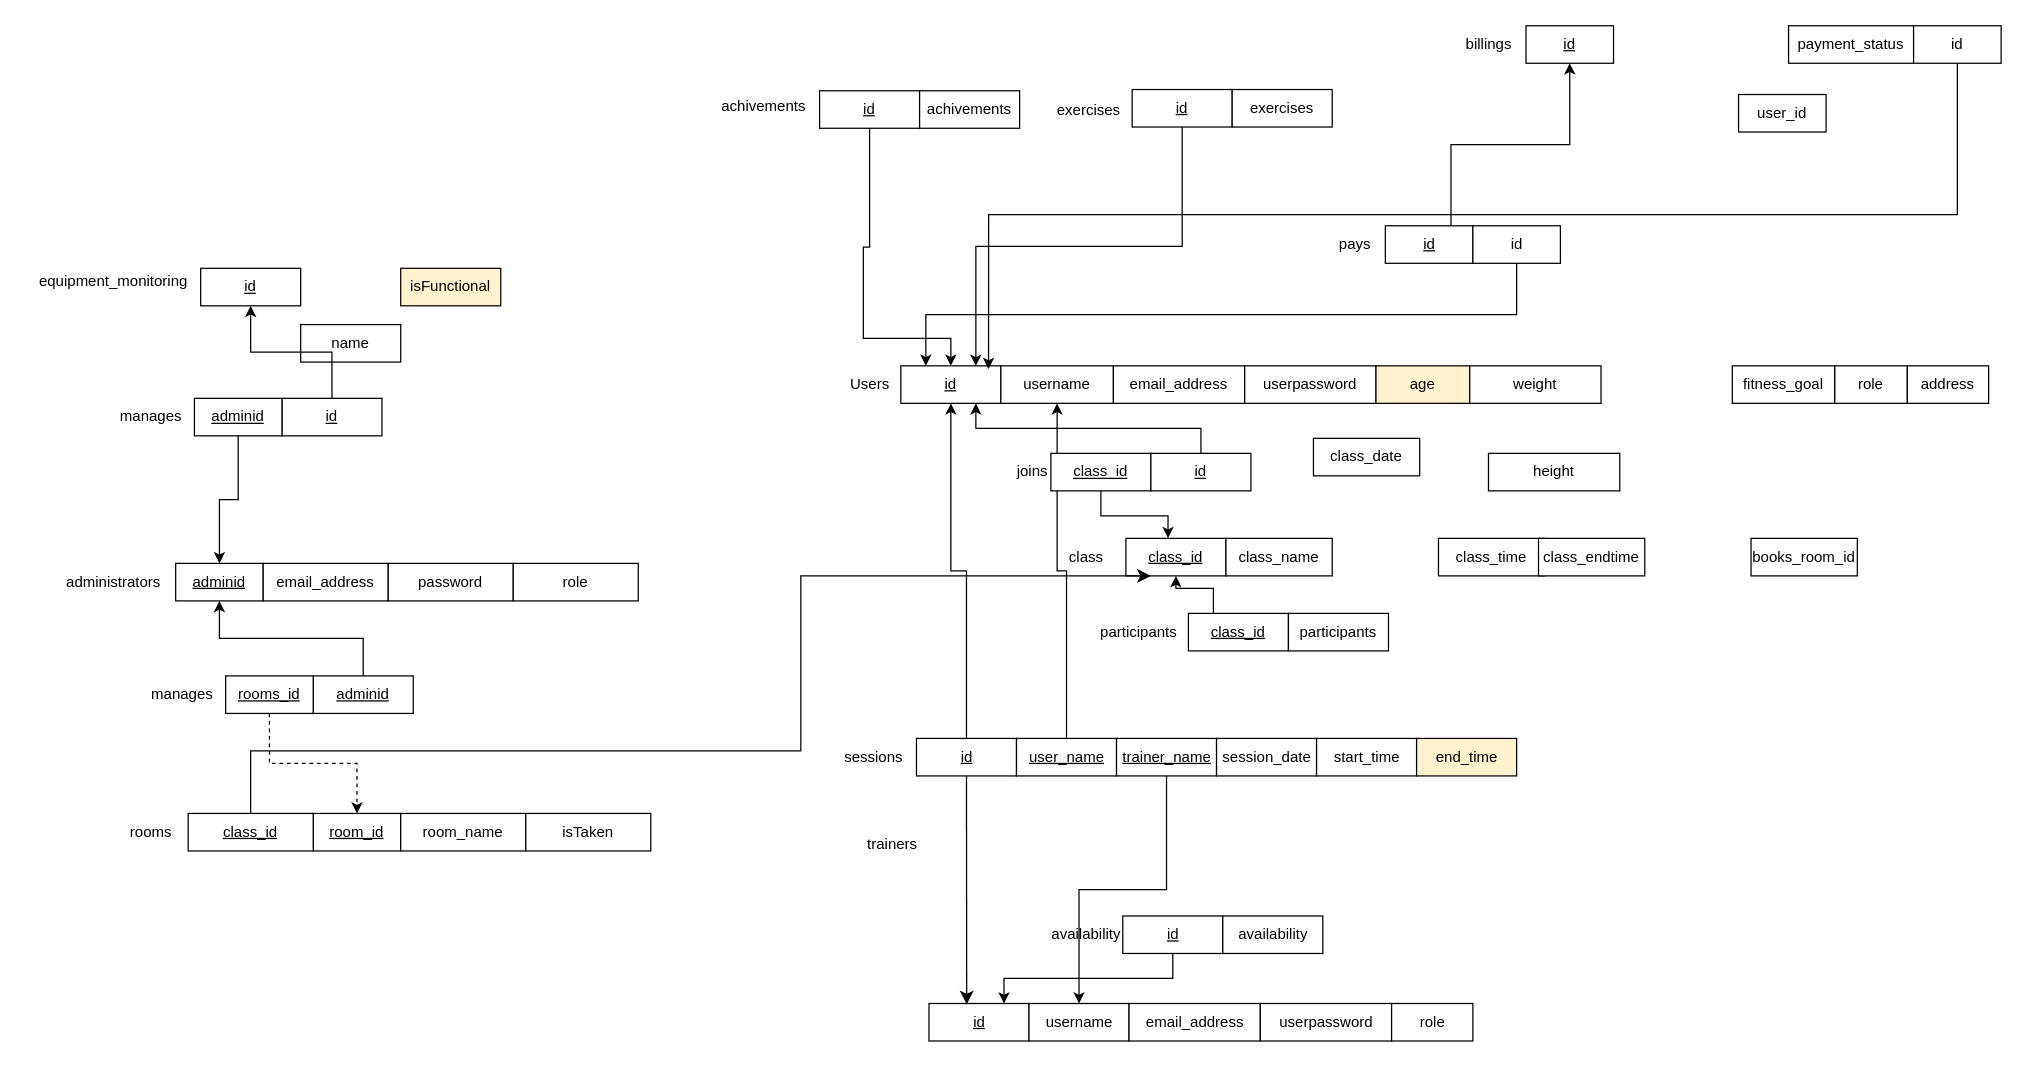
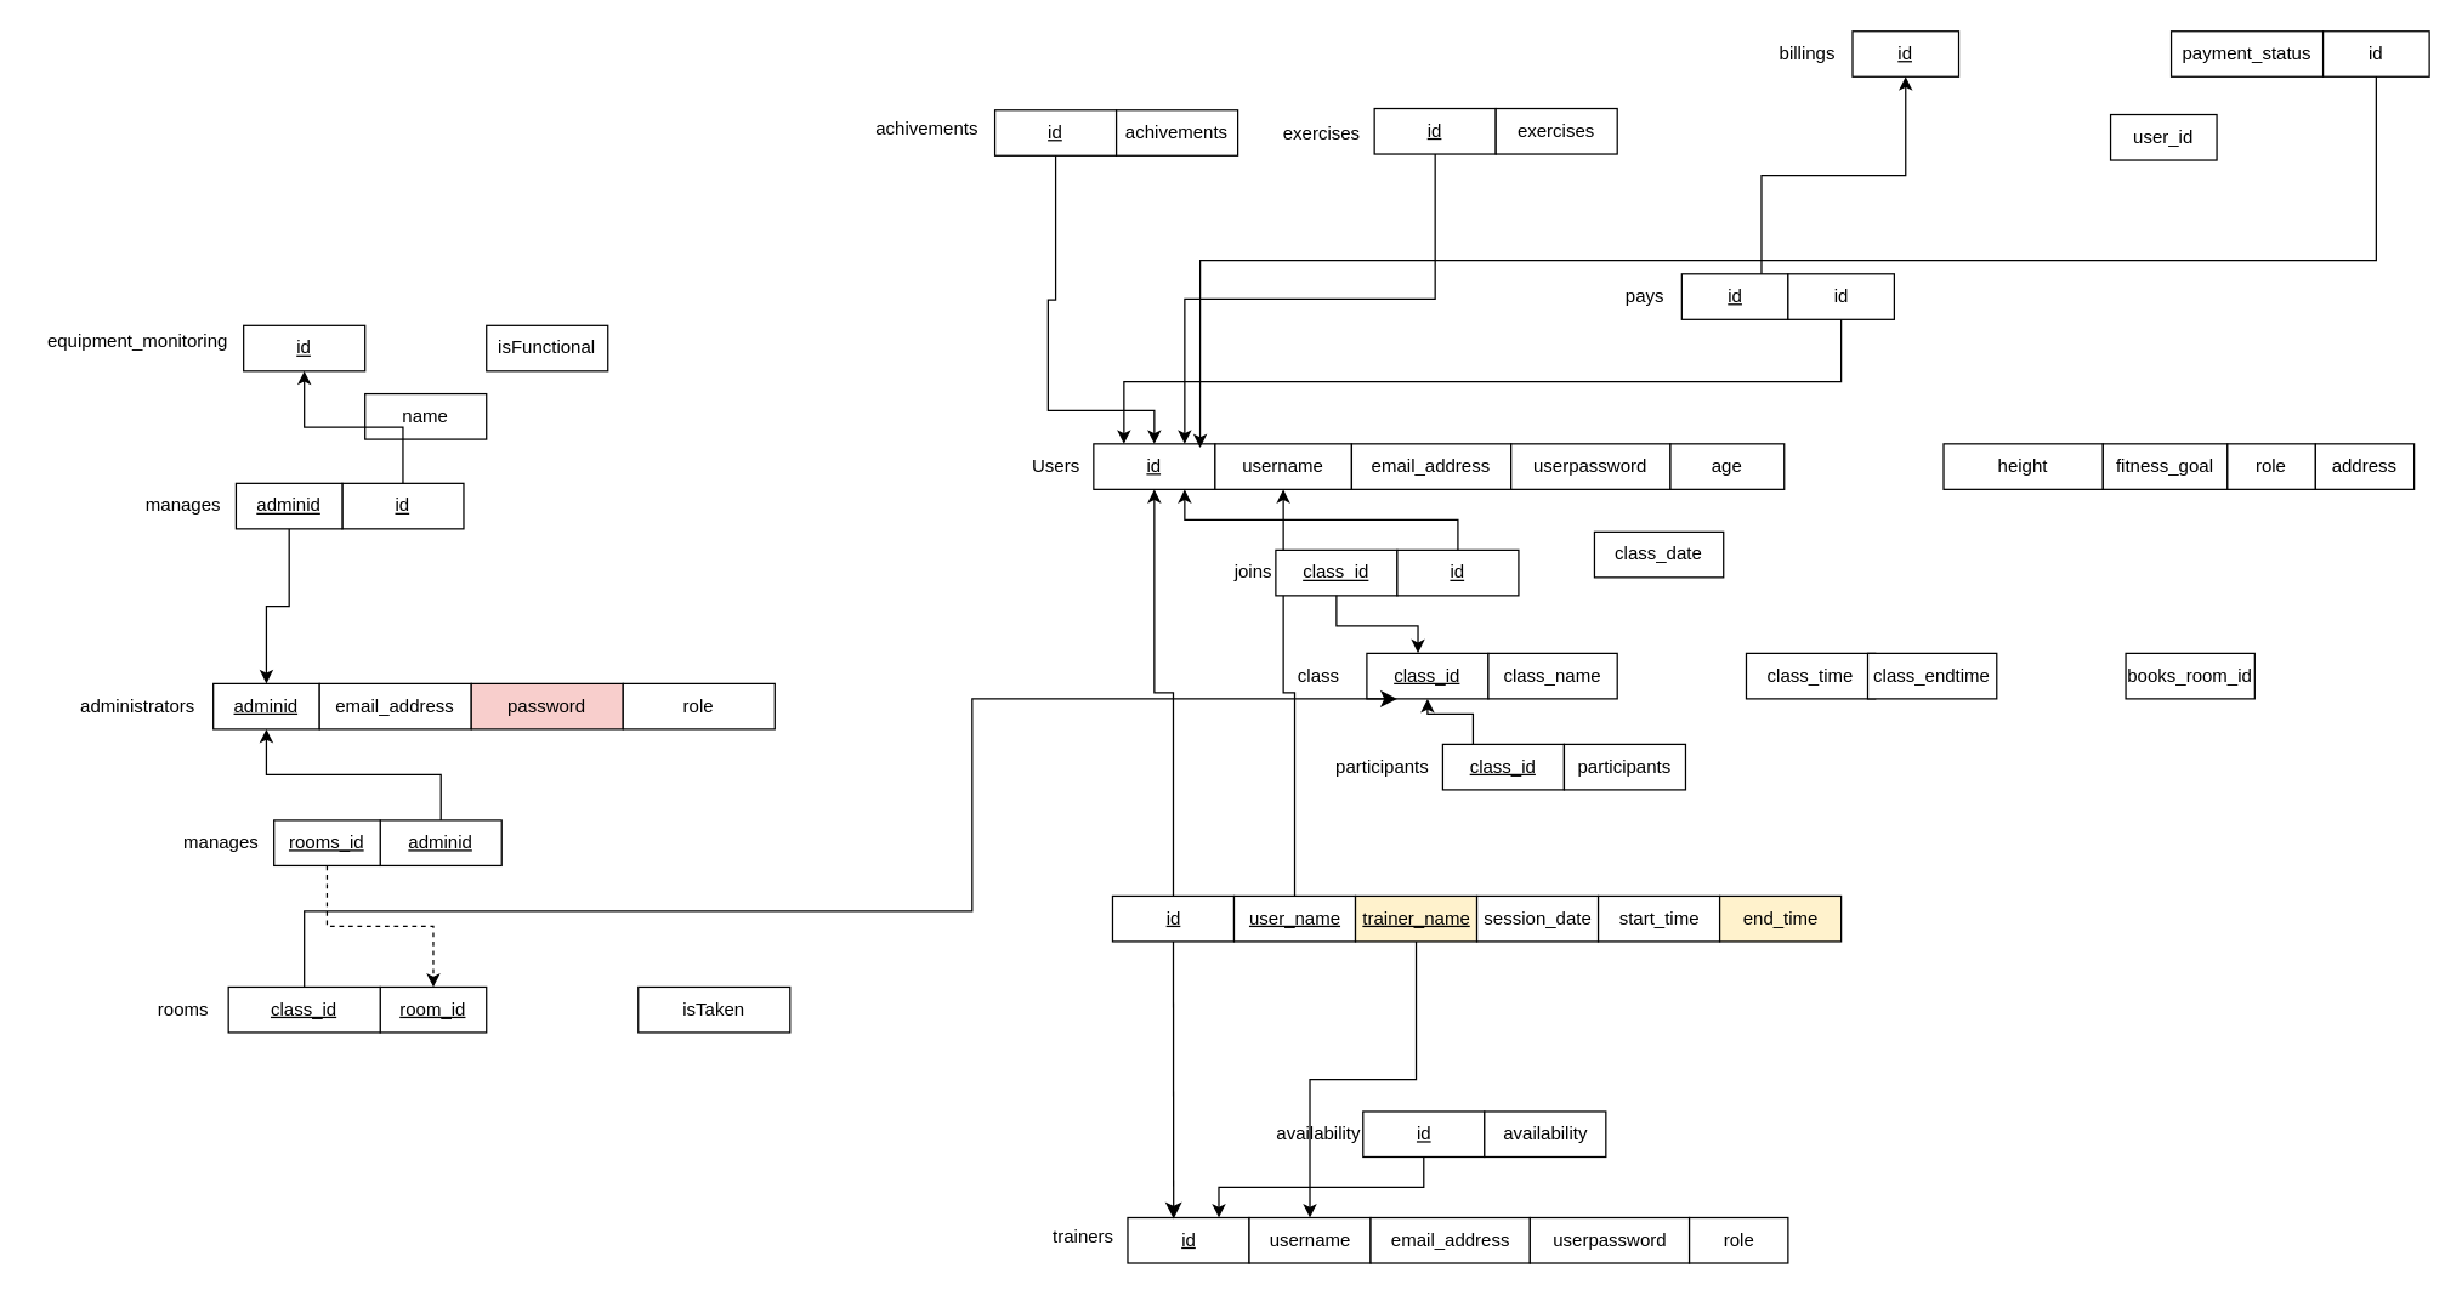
- <mxCell id="75" value="isFunctional" style="rounded=0;whiteSpace=wrap;html=1;fillColor=#fff2cc;" parent="1" vertex="1"><mxGeometry x="320" y="214" width="80" height="30" as="geometry" /></mxCell>
+ <mxCell id="75" value="isFunctional" style="rounded=0;whiteSpace=wrap;html=1;" parent="1" vertex="1"><mxGeometry x="320" y="214" width="80" height="30" as="geometry" /></mxCell>
- <mxCell id="7" value="age" style="rounded=0;whiteSpace=wrap;html=1;fillColor=#fff2cc;" parent="1" vertex="1"><mxGeometry x="1100" y="292" width="75" height="30" as="geometry" /></mxCell>
+ <mxCell id="7" value="age" style="rounded=0;whiteSpace=wrap;html=1;" parent="1" vertex="1"><mxGeometry x="1100" y="292" width="75" height="30" as="geometry" /></mxCell>
- <mxCell id="8" value="weight" style="rounded=0;whiteSpace=wrap;html=1;" parent="1" vertex="1"><mxGeometry x="1175" y="292" width="105" height="30" as="geometry" /></mxCell>
- <mxCell id="9" value="height" style="rounded=0;whiteSpace=wrap;html=1;" parent="1" vertex="1"><mxGeometry x="1190" y="362" width="105" height="30" as="geometry" /></mxCell>
+ <mxCell id="9" value="height" style="rounded=0;whiteSpace=wrap;html=1;" parent="1" vertex="1"><mxGeometry x="1280" y="292" width="105" height="30" as="geometry" /></mxCell>
- <mxCell id="70" value="password" style="rounded=0;whiteSpace=wrap;html=1;" parent="1" vertex="1"><mxGeometry x="310" y="450" width="100" height="30" as="geometry" /></mxCell>
+ <mxCell id="70" value="password" style="rounded=0;whiteSpace=wrap;html=1;fillColor=#f8cecc;" parent="1" vertex="1"><mxGeometry x="310" y="450" width="100" height="30" as="geometry" /></mxCell>
- <mxCell id="32" value="sessions" style="text;html=1;align=center;verticalAlign=middle;resizable=0;points=[];autosize=1;strokeColor=none;fillColor=none;" parent="1" vertex="1"><mxGeometry x="662.5" y="590" width="70" height="30" as="geometry" /></mxCell>
- <mxCell id="36" value="&lt;u&gt;trainer_name&lt;/u&gt;" style="rounded=0;whiteSpace=wrap;html=1;" parent="1" vertex="1"><mxGeometry x="892.5" y="590" width="80" height="30" as="geometry" /></mxCell>
+ <mxCell id="36" value="&lt;u&gt;trainer_name&lt;/u&gt;" style="rounded=0;whiteSpace=wrap;html=1;fillColor=#fff2cc;" parent="1" vertex="1"><mxGeometry x="892.5" y="590" width="80" height="30" as="geometry" /></mxCell>
- <mxCell id="78" value="room_name" style="rounded=0;whiteSpace=wrap;html=1;" parent="1" vertex="1"><mxGeometry x="320" y="650" width="100" height="30" as="geometry" /></mxCell>
- <mxCell id="22" value="trainers" style="text;html=1;align=center;verticalAlign=middle;resizable=0;points=[];autosize=1;strokeColor=none;fillColor=none;" parent="1" vertex="1"><mxGeometry x="682.5" y="660" width="60" height="30" as="geometry" /></mxCell>
+ <mxCell id="22" value="trainers" style="text;html=1;align=center;verticalAlign=middle;resizable=0;points=[];autosize=1;strokeColor=none;fillColor=none;" parent="1" vertex="1"><mxGeometry x="682.5" y="800" width="60" height="30" as="geometry" /></mxCell>
